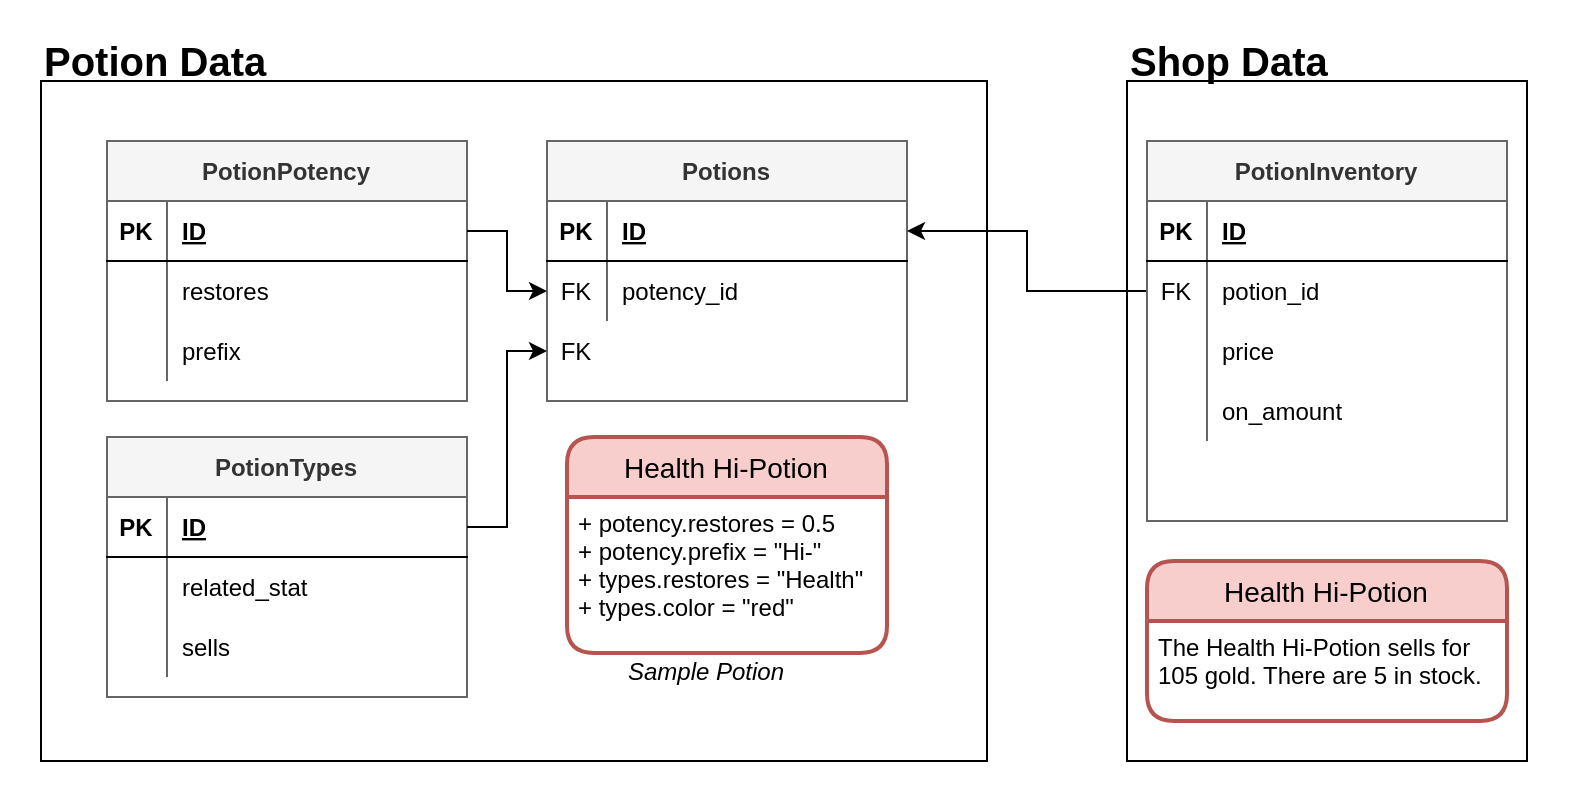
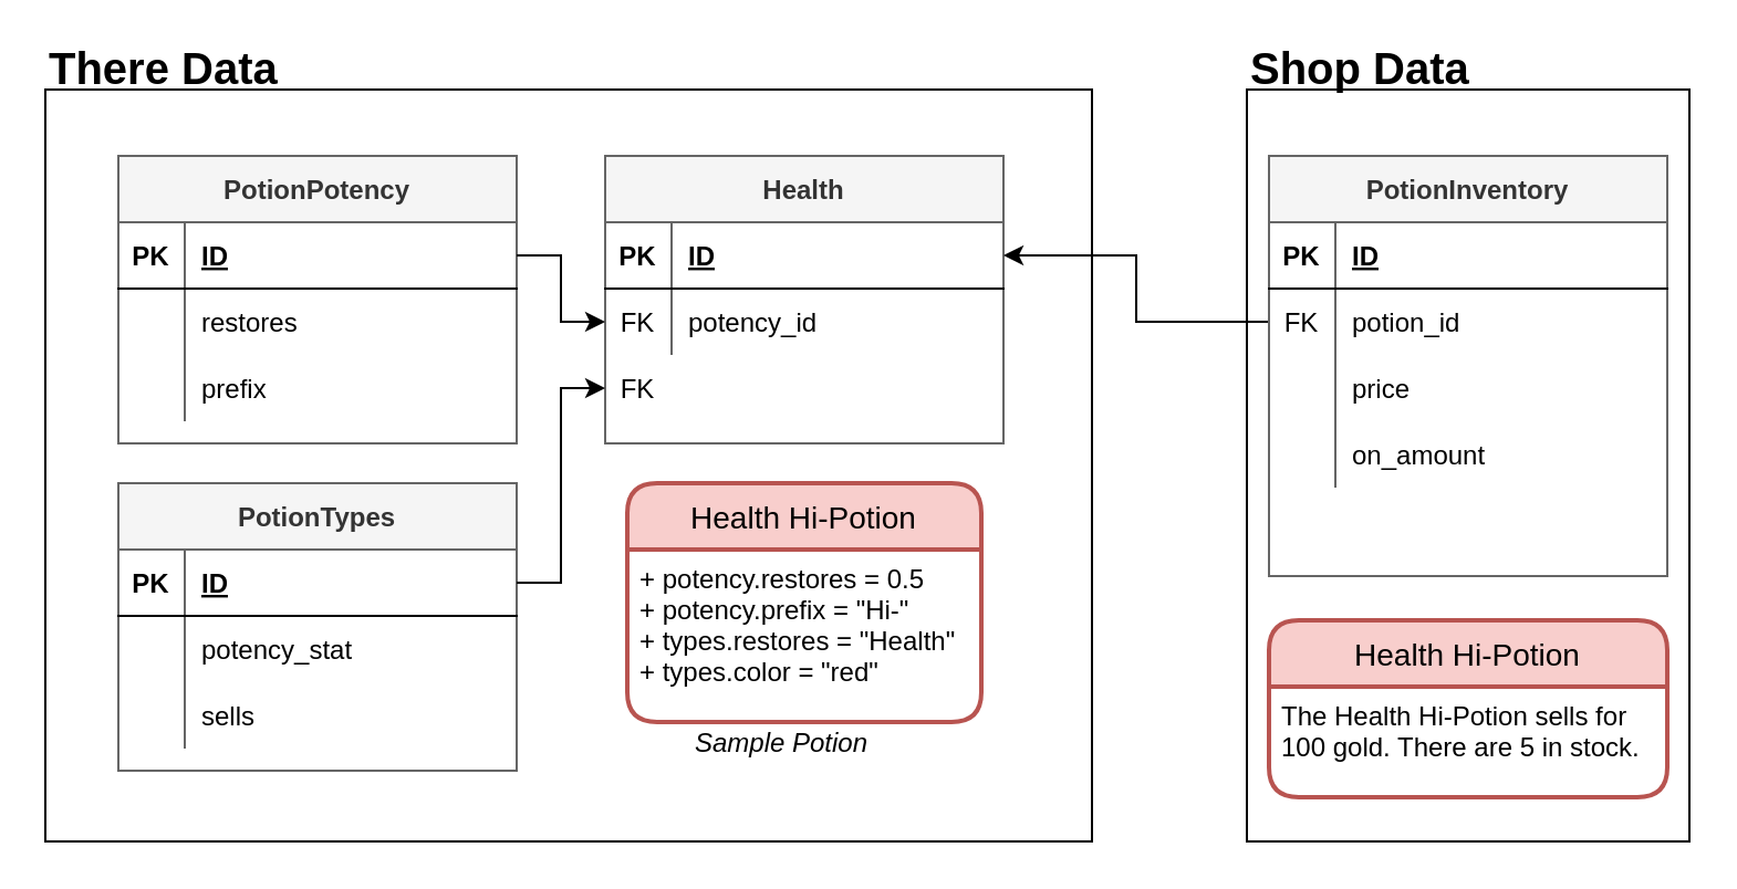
- <mxCell id="57" value="&lt;b&gt;&lt;font style=&quot;font-size: 20px&quot;&gt;Potion Data&lt;/font&gt;&lt;/b&gt;" style="text;html=1;align=left;verticalAlign=middle;resizable=0;points=[];autosize=1;" parent="1" vertex="1"><mxGeometry x="20" y="20" width="130" height="20" as="geometry" /></mxCell>
+ <mxCell id="57" value="&lt;b&gt;&lt;font style=&quot;font-size: 20px&quot;&gt;There Data&lt;/font&gt;&lt;/b&gt;" style="text;html=1;align=left;verticalAlign=middle;resizable=0;points=[];autosize=1;" parent="1" vertex="1"><mxGeometry x="20" y="20" width="130" height="20" as="geometry" /></mxCell>
- <mxCell id="23" value="Potions" style="shape=table;startSize=30;container=1;collapsible=1;childLayout=tableLayout;fixedRows=1;rowLines=0;fontStyle=1;align=center;resizeLast=1;fillColor=#f5f5f5;strokeColor=#666666;fontColor=#333333;" parent="1" vertex="1"><mxGeometry x="273" y="70" width="180" height="130" as="geometry" /></mxCell>
+ <mxCell id="23" value="Health" style="shape=table;startSize=30;container=1;collapsible=1;childLayout=tableLayout;fixedRows=1;rowLines=0;fontStyle=1;align=center;resizeLast=1;fillColor=#f5f5f5;strokeColor=#666666;fontColor=#333333;" parent="1" vertex="1"><mxGeometry x="273" y="70" width="180" height="130" as="geometry" /></mxCell>
- <mxCell id="19" value="related_stat" style="shape=partialRectangle;connectable=0;fillColor=none;top=0;left=0;bottom=0;right=0;align=left;spacingLeft=6;overflow=hidden;" parent="17" vertex="1"><mxGeometry x="30" width="150" height="30" as="geometry" /></mxCell>
+ <mxCell id="19" value="potency_stat" style="shape=partialRectangle;connectable=0;fillColor=none;top=0;left=0;bottom=0;right=0;align=left;spacingLeft=6;overflow=hidden;" parent="17" vertex="1"><mxGeometry x="30" width="150" height="30" as="geometry" /></mxCell>
- <mxCell id="56" value="The Health Hi-Potion sells for &#10;105 gold. There are 5 in stock." style="align=left;strokeColor=none;fillColor=none;spacingLeft=4;fontSize=12;verticalAlign=top;resizable=0;rotatable=0;part=1;" parent="55" vertex="1"><mxGeometry y="30" width="180" height="50" as="geometry" /></mxCell>
+ <mxCell id="56" value="The Health Hi-Potion sells for &#10;100 gold. There are 5 in stock." style="align=left;strokeColor=none;fillColor=none;spacingLeft=4;fontSize=12;verticalAlign=top;resizable=0;rotatable=0;part=1;" parent="55" vertex="1"><mxGeometry y="30" width="180" height="50" as="geometry" /></mxCell>
